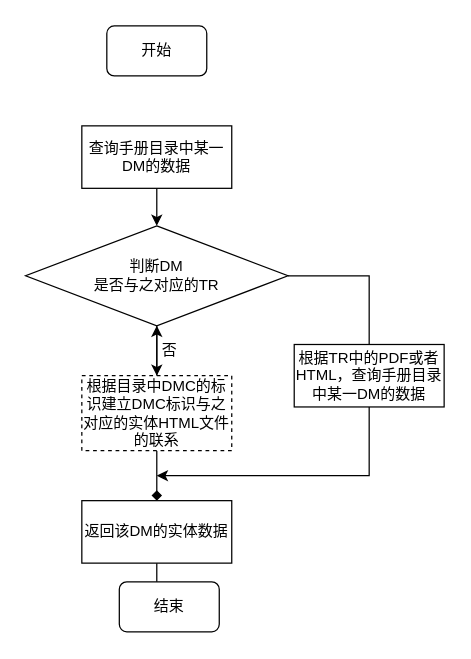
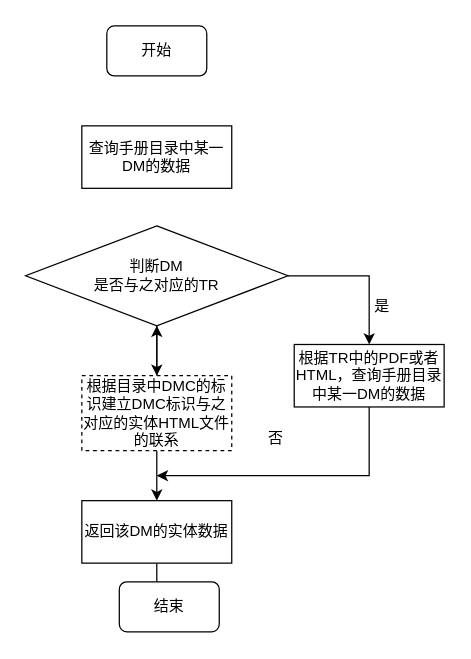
- <mxCell id="3" style="edgeStyle=orthogonalEdgeStyle;rounded=0;orthogonalLoop=1;jettySize=auto;html=1;" edge="1" parent="1" source="4" target="7"><mxGeometry relative="1" as="geometry" /></mxCell>
+ <mxCell id="14" value="是" style="text;html=1;align=center;verticalAlign=middle;resizable=0;points=[];autosize=1;strokeColor=none;fillColor=none;" vertex="1" parent="1"><mxGeometry x="285" y="230" width="40" height="30" as="geometry" /></mxCell>
- <mxCell id="6" style="edgeStyle=orthogonalEdgeStyle;rounded=0;orthogonalLoop=1;jettySize=auto;html=1;endArrow=none;" edge="1" parent="1" source="7" target="12"><mxGeometry relative="1" as="geometry" /></mxCell>
+ <mxCell id="6" style="edgeStyle=orthogonalEdgeStyle;rounded=0;orthogonalLoop=1;jettySize=auto;html=1;" edge="1" parent="1" source="7" target="12"><mxGeometry relative="1" as="geometry" /></mxCell>
- <mxCell id="13" value="否" style="text;html=1;align=center;verticalAlign=middle;resizable=0;points=[];autosize=1;strokeColor=none;fillColor=none;" vertex="1" parent="1"><mxGeometry x="115" y="265" width="40" height="30" as="geometry" /></mxCell>
+ <mxCell id="13" value="否" style="text;html=1;align=center;verticalAlign=middle;resizable=0;points=[];autosize=1;strokeColor=none;fillColor=none;" vertex="1" parent="1"><mxGeometry x="200" y="335" width="40" height="30" as="geometry" /></mxCell>
- <mxCell id="9" style="edgeStyle=orthogonalEdgeStyle;rounded=0;orthogonalLoop=1;jettySize=auto;html=1;entryX=0.5;entryY=0;entryDx=0;entryDy=0;endArrow=diamond;" edge="1" parent="1" source="10" target="16"><mxGeometry relative="1" as="geometry" /></mxCell>
+ <mxCell id="9" style="edgeStyle=orthogonalEdgeStyle;rounded=0;orthogonalLoop=1;jettySize=auto;html=1;entryX=0.5;entryY=0;entryDx=0;entryDy=0;" edge="1" parent="1" source="10" target="16"><mxGeometry relative="1" as="geometry" /></mxCell>
